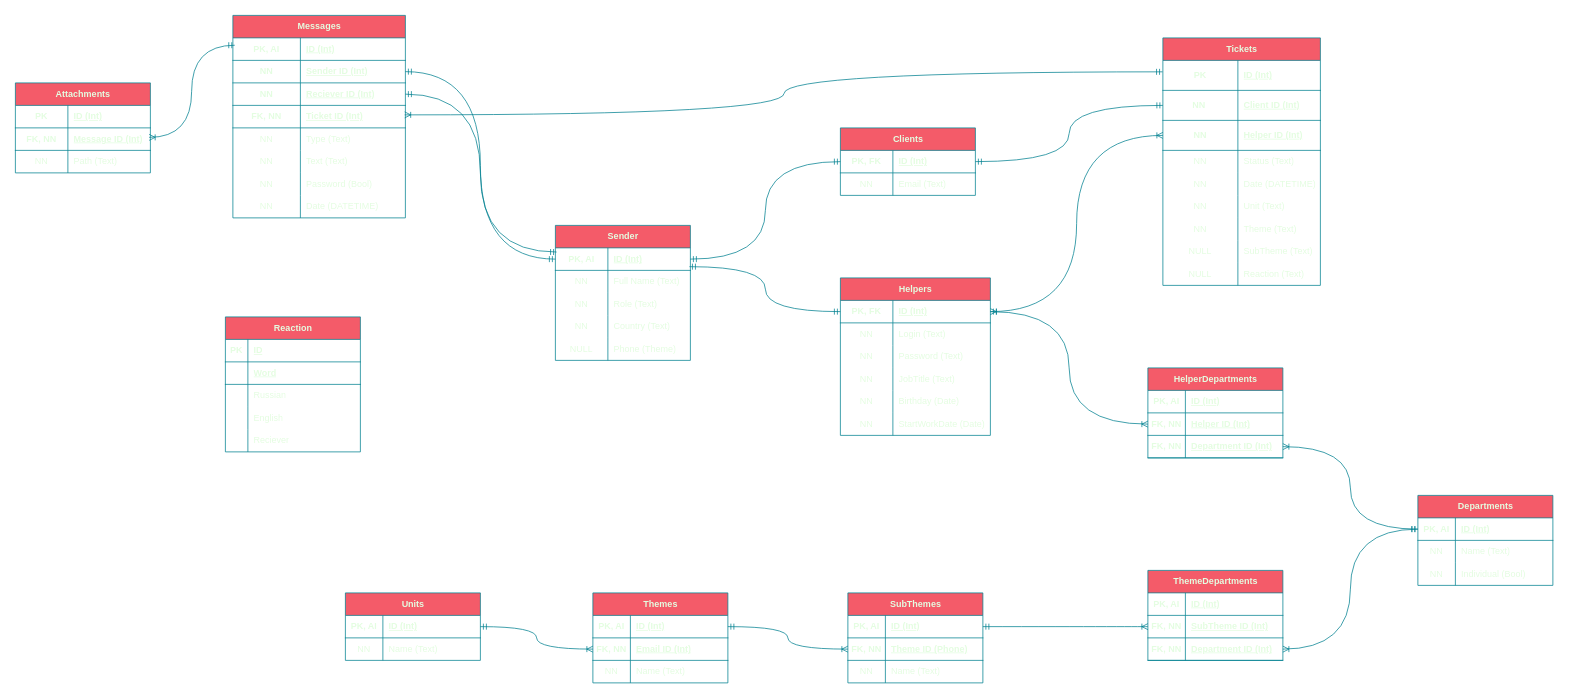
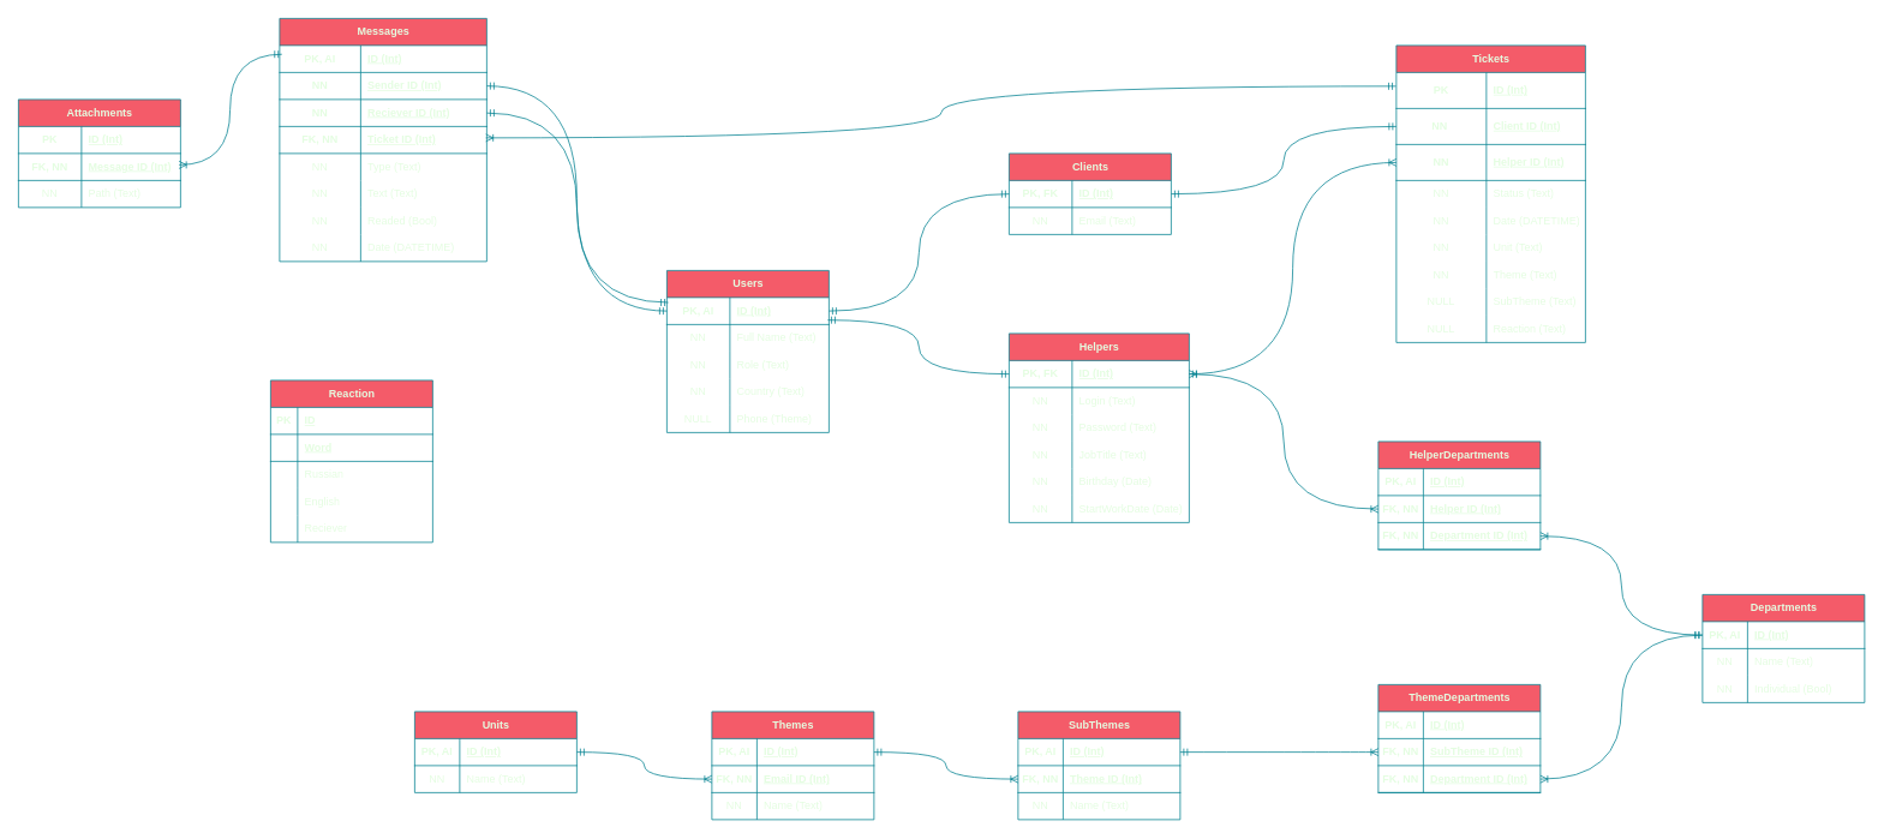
- <mxCell id="52" value="Password (Bool)" style="shape=partialRectangle;connectable=0;fillColor=none;top=0;left=0;bottom=0;right=0;align=left;spacingLeft=6;overflow=hidden;whiteSpace=wrap;html=1;strokeColor=#028090;fontColor=#E4FDE1;labelBackgroundColor=none;" parent="50" vertex="1"><mxGeometry x="90" width="140" height="30" as="geometry"><mxRectangle width="140" height="30" as="alternateBounds" /></mxGeometry></mxCell>
+ <mxCell id="52" value="Readed (Bool)" style="shape=partialRectangle;connectable=0;fillColor=none;top=0;left=0;bottom=0;right=0;align=left;spacingLeft=6;overflow=hidden;whiteSpace=wrap;html=1;strokeColor=#028090;fontColor=#E4FDE1;labelBackgroundColor=none;" parent="50" vertex="1"><mxGeometry x="90" width="140" height="30" as="geometry"><mxRectangle width="140" height="30" as="alternateBounds" /></mxGeometry></mxCell>
- <mxCell id="56" value="Sender" style="shape=table;startSize=30;container=1;collapsible=1;childLayout=tableLayout;fixedRows=1;rowLines=0;fontStyle=1;align=center;resizeLast=1;html=1;strokeColor=#028090;fontColor=#E4FDE1;fillColor=#F45B69;labelBackgroundColor=none;" parent="1" vertex="1"><mxGeometry x="740" y="300" width="180" height="180" as="geometry" /></mxCell>
+ <mxCell id="56" value="Users" style="shape=table;startSize=30;container=1;collapsible=1;childLayout=tableLayout;fixedRows=1;rowLines=0;fontStyle=1;align=center;resizeLast=1;html=1;strokeColor=#028090;fontColor=#E4FDE1;fillColor=#F45B69;labelBackgroundColor=none;" parent="1" vertex="1"><mxGeometry x="740" y="300" width="180" height="180" as="geometry" /></mxCell>
- <mxCell id="137" value="Theme ID (Phone)" style="shape=partialRectangle;connectable=0;fillColor=none;top=0;left=0;bottom=0;right=0;align=left;spacingLeft=6;fontStyle=5;overflow=hidden;whiteSpace=wrap;html=1;labelBackgroundColor=none;strokeColor=#028090;fontColor=#E4FDE1;" parent="135" vertex="1"><mxGeometry x="50" width="130" height="30" as="geometry"><mxRectangle width="130" height="30" as="alternateBounds" /></mxGeometry></mxCell>
+ <mxCell id="137" value="Theme ID (Int)" style="shape=partialRectangle;connectable=0;fillColor=none;top=0;left=0;bottom=0;right=0;align=left;spacingLeft=6;fontStyle=5;overflow=hidden;whiteSpace=wrap;html=1;labelBackgroundColor=none;strokeColor=#028090;fontColor=#E4FDE1;" parent="135" vertex="1"><mxGeometry x="50" width="130" height="30" as="geometry"><mxRectangle width="130" height="30" as="alternateBounds" /></mxGeometry></mxCell>
